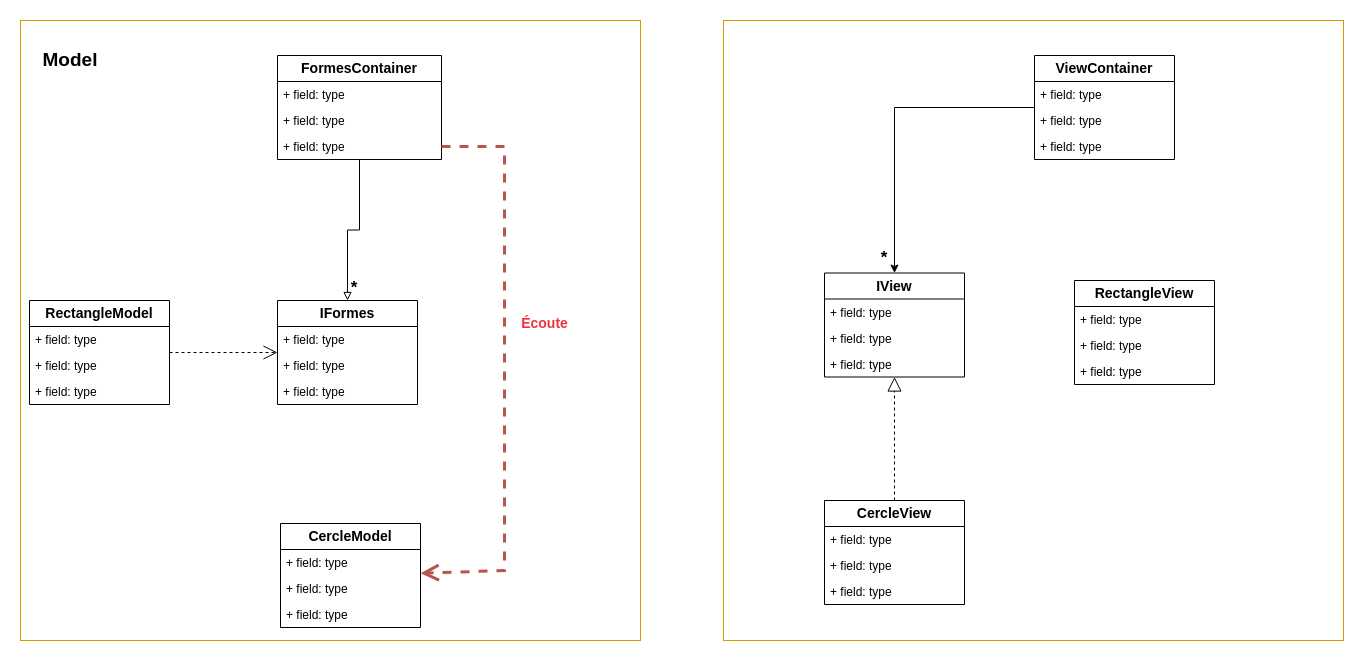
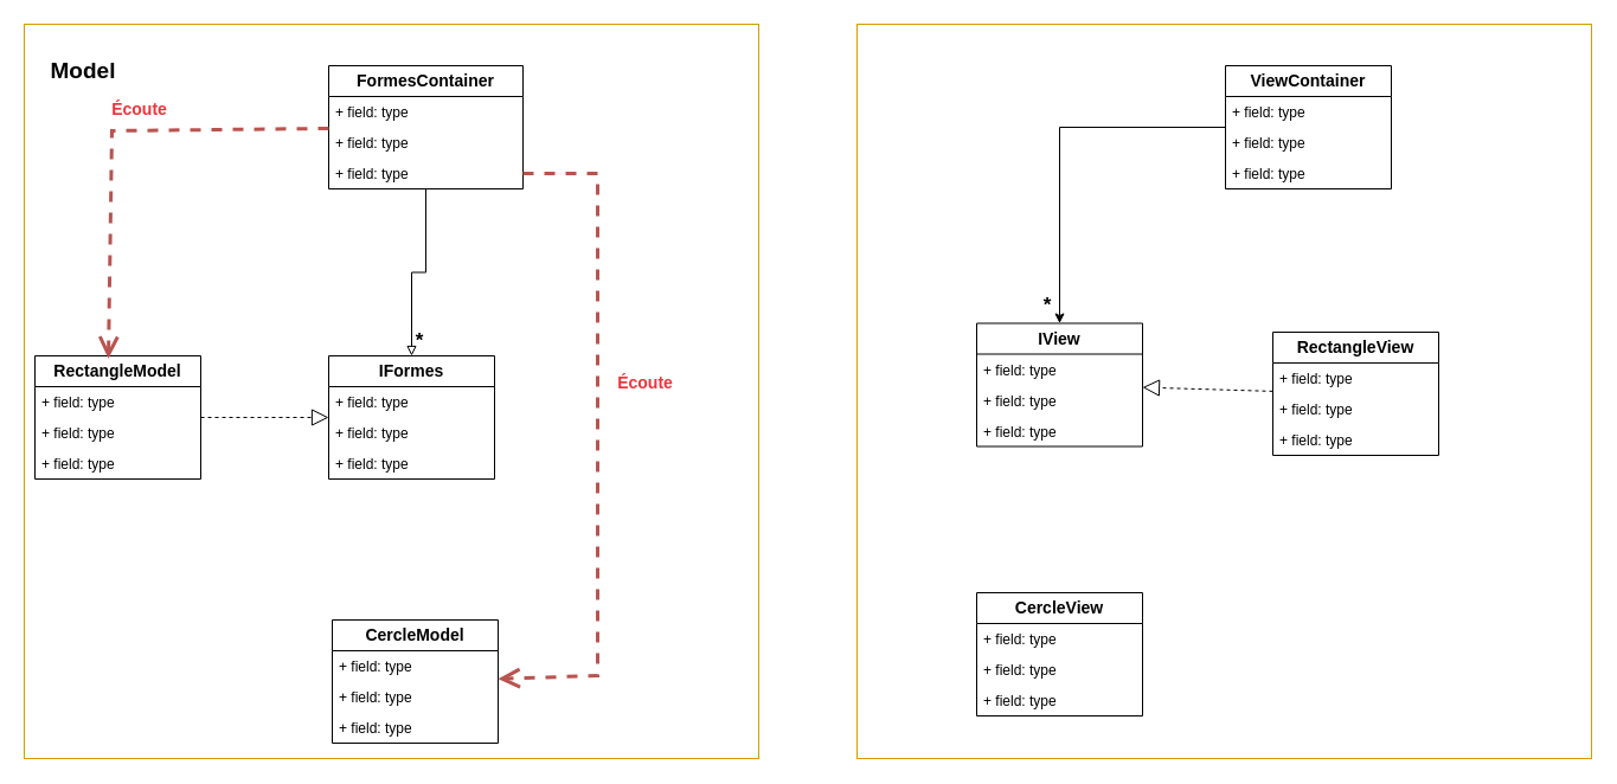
+ <mxCell id="44" value="&lt;b&gt;&lt;font color=&quot;#ed333b&quot; style=&quot;font-size: 14px;&quot;&gt;Écoute&lt;/font&gt;&lt;/b&gt;" style="endArrow=open;endSize=12;dashed=1;html=1;rounded=0;fontFamily=Helvetica;fontSize=12;fontColor=default;fillColor=#f8cecc;strokeColor=#b85450;strokeWidth=3;entryX=0.443;entryY=0.021;entryDx=0;entryDy=0;entryPerimeter=0;" edge="1" parent="1" source="13" target="8"><mxGeometry x="-0.153" y="-18" width="160" relative="1" as="geometry"><mxPoint x="1044" y="117" as="sourcePoint" /><mxPoint x="454" y="118.037" as="targetPoint" /><Array as="points"><mxPoint x="94" y="110" /></Array><mxPoint x="-1" as="offset" /></mxGeometry></mxCell>
+ <mxCell id="41" value="" style="endArrow=block;dashed=1;endFill=0;endSize=12;html=1;rounded=0;" edge="1" source="27" target="23" parent="1"><mxGeometry width="160" relative="1" as="geometry"><mxPoint x="1118" y="531" as="sourcePoint" /><mxPoint x="1151" y="395" as="targetPoint" /></mxGeometry></mxCell>
- <mxCell id="21" value="" style="endArrow=open;dashed=1;endFill=0;endSize=12;html=1;rounded=0;" edge="1" source="8" target="4" parent="1"><mxGeometry width="160" relative="1" as="geometry"><mxPoint x="373" y="570" as="sourcePoint" /><mxPoint x="406" y="434" as="targetPoint" /></mxGeometry></mxCell>
+ <mxCell id="21" value="" style="endArrow=block;dashed=1;endFill=0;endSize=12;html=1;rounded=0;" edge="1" source="8" target="4" parent="1"><mxGeometry width="160" relative="1" as="geometry"><mxPoint x="373" y="570" as="sourcePoint" /><mxPoint x="406" y="434" as="targetPoint" /></mxGeometry></mxCell>
- <mxCell id="40" value="" style="endArrow=block;dashed=1;endFill=0;endSize=12;html=1;rounded=0;exitX=0.5;exitY=0;exitDx=0;exitDy=0;" edge="1" source="36" target="23" parent="1"><mxGeometry width="160" relative="1" as="geometry"><mxPoint x="1535" y="571" as="sourcePoint" /><mxPoint x="1695" y="571" as="targetPoint" /></mxGeometry></mxCell>
